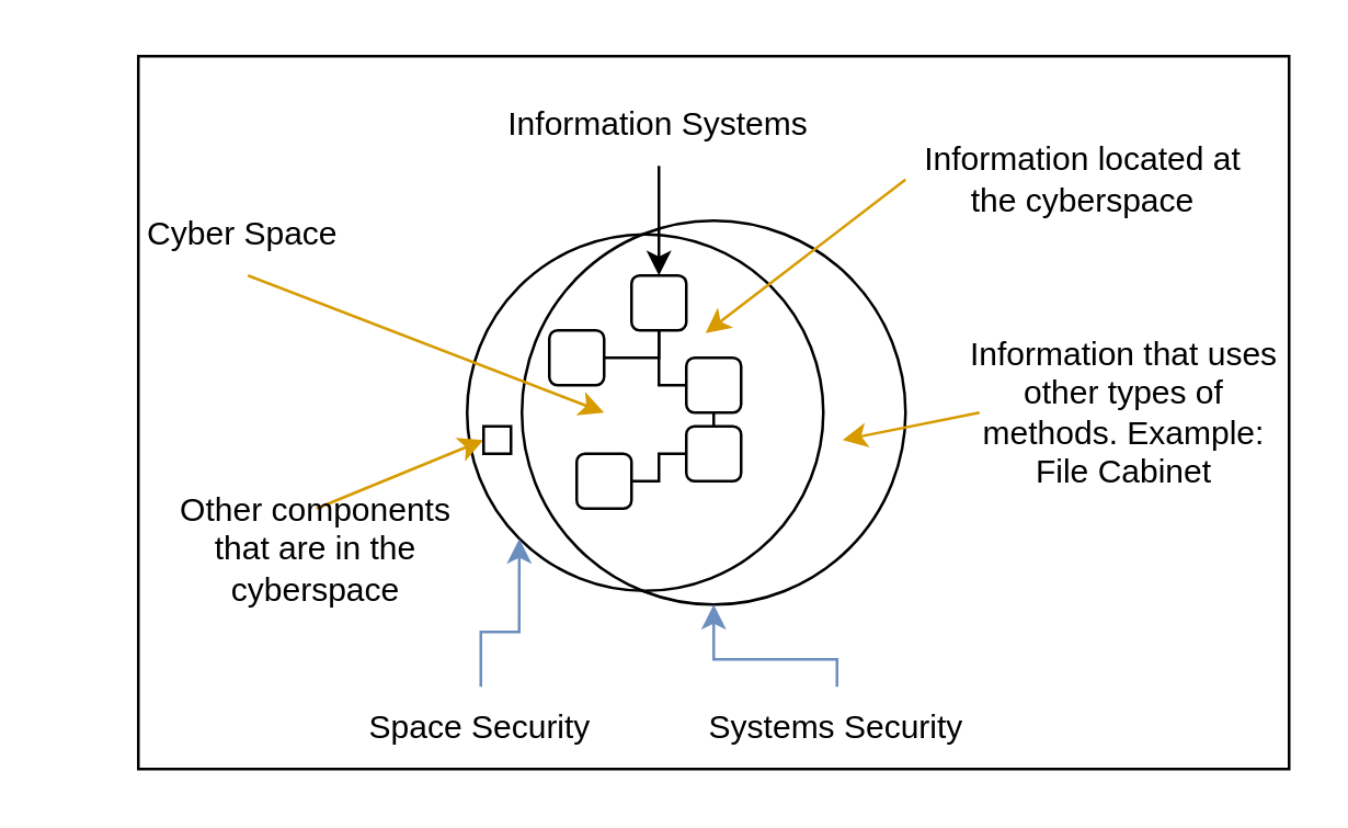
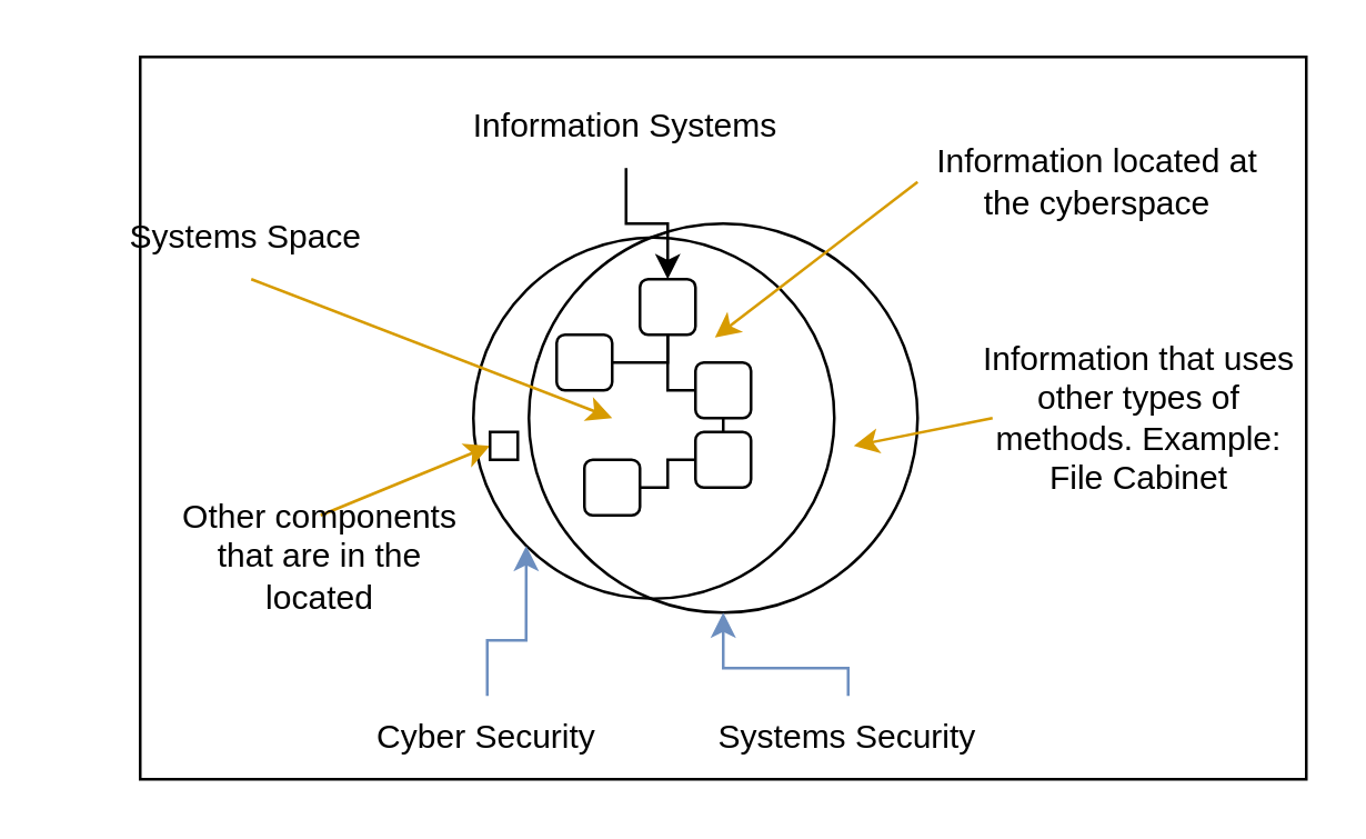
- <mxCell id="10" value="Information Systems" style="text;html=1;strokeColor=none;fillColor=none;align=center;verticalAlign=middle;whiteSpace=wrap;rounded=0;" parent="1" vertex="1"><mxGeometry x="160" y="30" width="160" height="30" as="geometry" /></mxCell>
+ <mxCell id="10" value="Information Systems" style="text;html=1;strokeColor=none;fillColor=none;align=center;verticalAlign=middle;whiteSpace=wrap;rounded=0;" parent="1" vertex="1"><mxGeometry x="145" y="30" width="160" height="30" as="geometry" /></mxCell>
- <mxCell id="13" value="Cyber Space&amp;nbsp;" style="text;html=1;strokeColor=none;fillColor=none;align=center;verticalAlign=middle;whiteSpace=wrap;rounded=0;" parent="1" vertex="1"><mxGeometry y="70" width="140" height="30" as="geometry" x="20" /></mxCell>
+ <mxCell id="13" value="Systems Space&amp;nbsp;" style="text;html=1;strokeColor=none;fillColor=none;align=center;verticalAlign=middle;whiteSpace=wrap;rounded=0;" parent="1" vertex="1"><mxGeometry y="70" width="140" height="30" as="geometry" x="20" /></mxCell>
- <mxCell id="27" value="Other components that are in the cyberspace" style="text;html=1;strokeColor=none;fillColor=none;align=center;verticalAlign=middle;whiteSpace=wrap;rounded=0;" parent="1" vertex="1"><mxGeometry x="60" y="185" width="110" height="30" as="geometry" /></mxCell>
+ <mxCell id="27" value="Other components that are in the located" style="text;html=1;strokeColor=none;fillColor=none;align=center;verticalAlign=middle;whiteSpace=wrap;rounded=0;" parent="1" vertex="1"><mxGeometry x="60" y="185" width="110" height="30" as="geometry" /></mxCell>
- <mxCell id="8" value="Space Security" style="text;html=1;strokeColor=none;fillColor=none;align=center;verticalAlign=middle;whiteSpace=wrap;rounded=0;" parent="1" vertex="1"><mxGeometry x="120" y="250" width="110" height="30" as="geometry" /></mxCell>
+ <mxCell id="8" value="Cyber Security" style="text;html=1;strokeColor=none;fillColor=none;align=center;verticalAlign=middle;whiteSpace=wrap;rounded=0;" parent="1" vertex="1"><mxGeometry x="120" y="250" width="110" height="30" as="geometry" /></mxCell>
